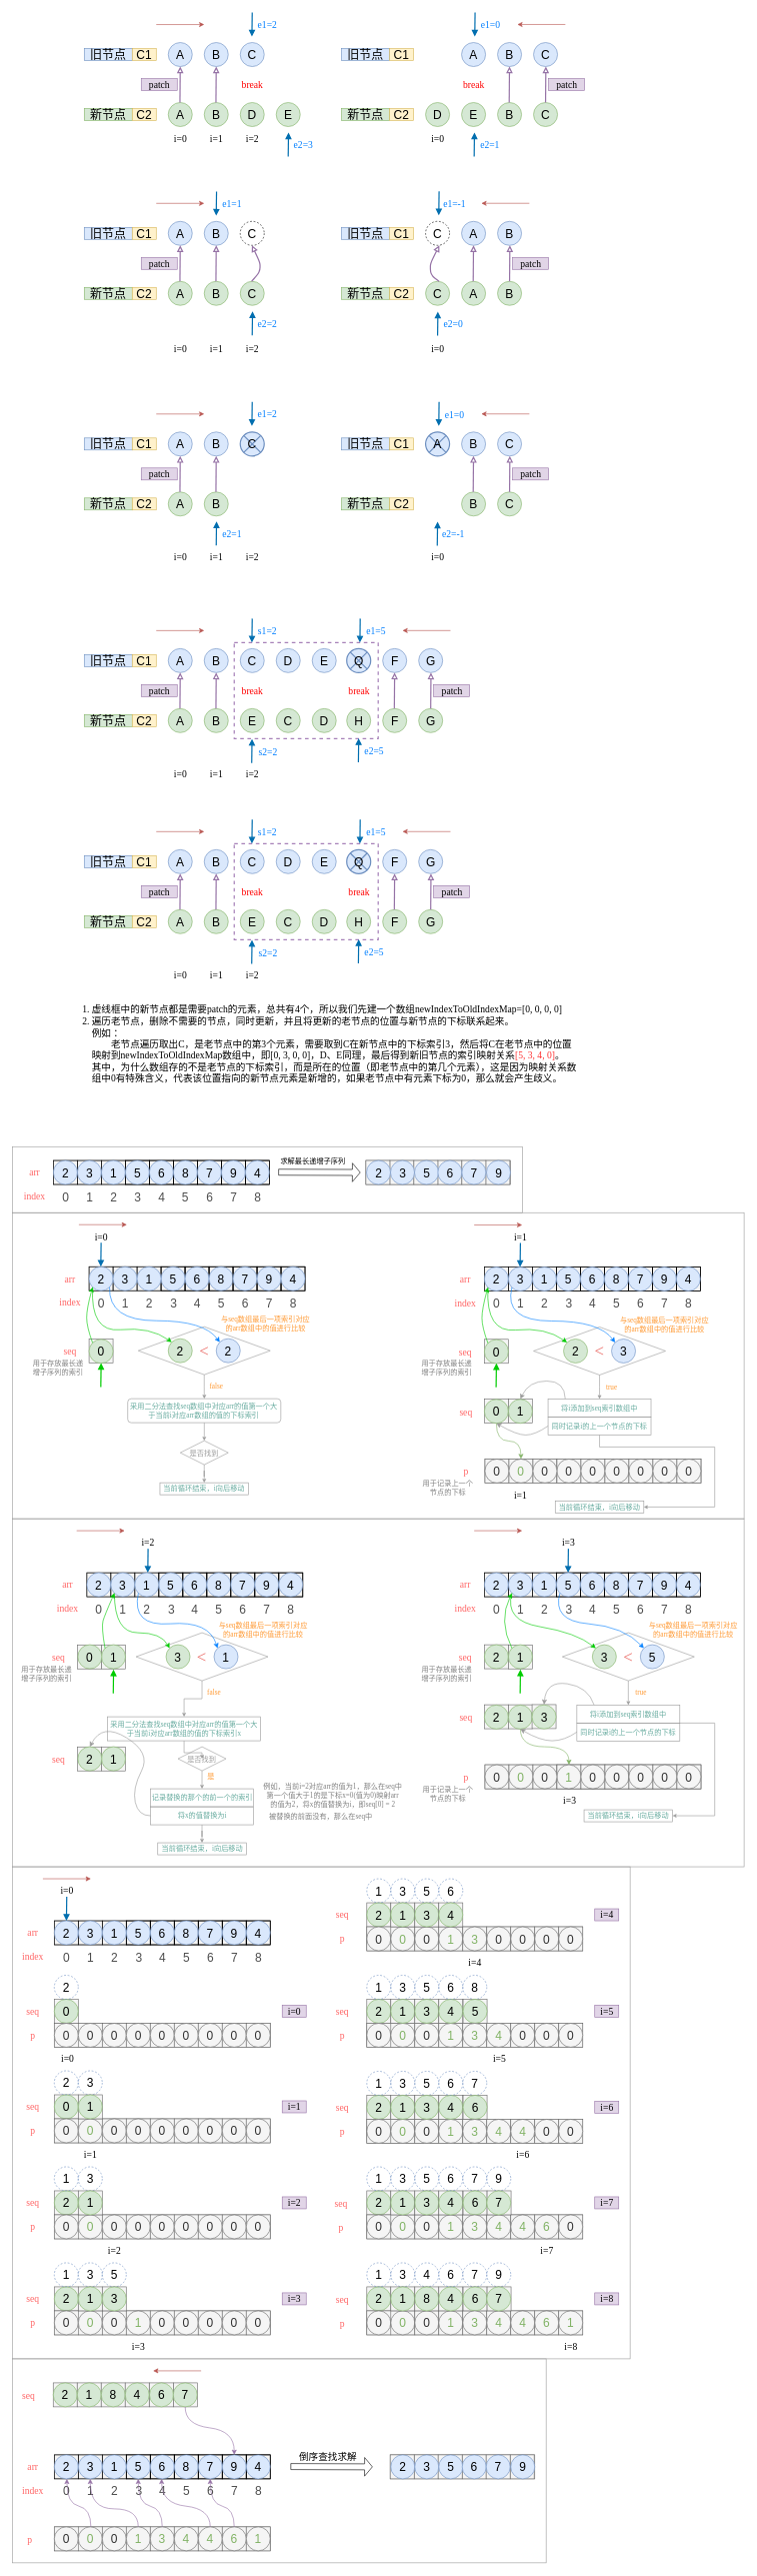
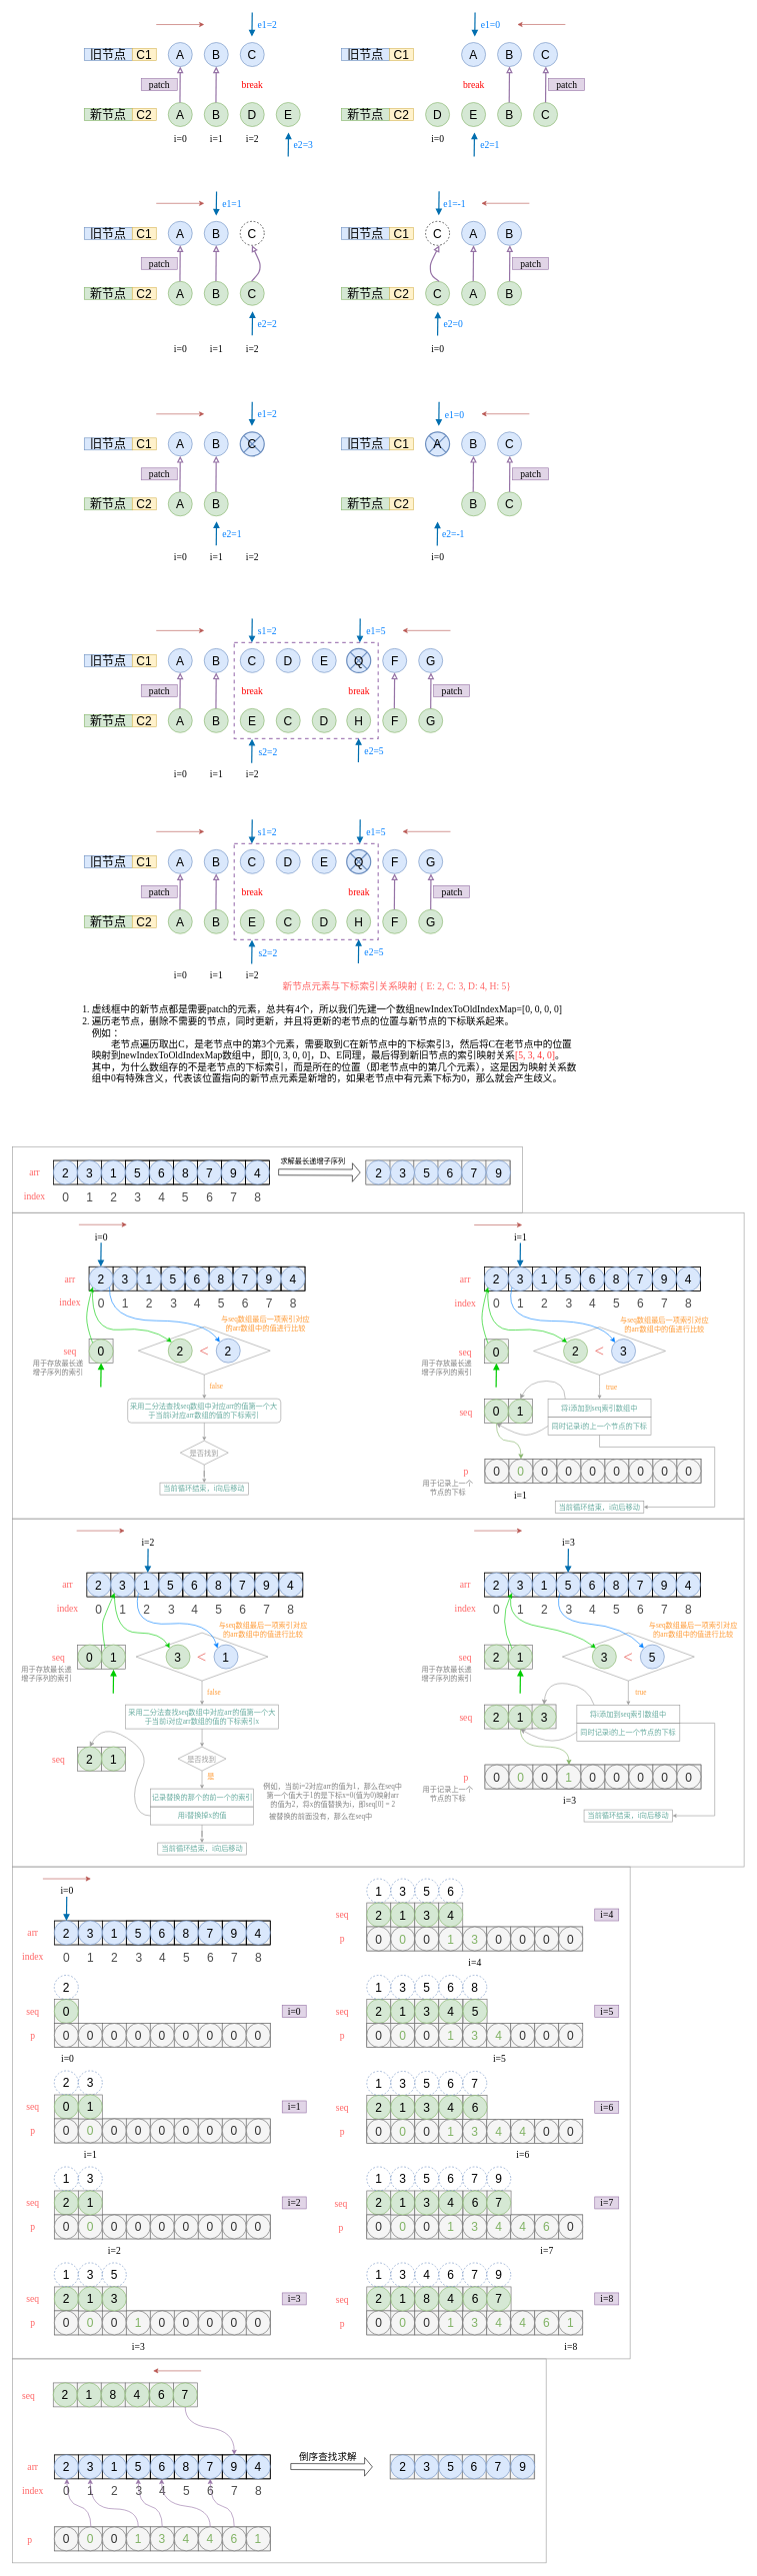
+ <mxCell id="236" value="新节点元素与下标索引关系映射 { E: 2, C: 3, D: 4, H: 5}" style="text;html=1;align=center;verticalAlign=middle;resizable=0;points=[];autosize=1;strokeColor=none;fontSize=16;fontFamily=Tahoma;fontColor=#FF6666;" parent="1" vertex="1"><mxGeometry x="457" y="1631" width="407" height="23" as="geometry" /></mxCell>
- <mxCell id="489" value="采用二分法查找seq数组中对应arr的值第一个大于当前i对应arr数组的值的下标索引x" style="rounded=0;whiteSpace=wrap;html=1;strokeWidth=1;fontFamily=Lucida Console;fontSize=12;align=center;fillColor=none;fontColor=#67AB9F;strokeColor=#999999;" vertex="1" parent="1"><mxGeometry x="178.69" y="2860" width="255.25" height="40" as="geometry" /></mxCell>
+ <mxCell id="489" value="采用二分法查找seq数组中对应arr的值第一个大于当前i对应arr数组的值的下标索引x" style="rounded=0;whiteSpace=wrap;html=1;strokeWidth=1;fontFamily=Lucida Console;fontSize=12;align=center;fillColor=none;fontColor=#67AB9F;strokeColor=#999999;" vertex="1" parent="1"><mxGeometry x="208.69" y="2840" width="255.25" height="40" as="geometry" /></mxCell>
- <mxCell id="500" value="将x的值替换为i" style="rounded=0;whiteSpace=wrap;html=1;strokeWidth=1;fontFamily=Lucida Console;fontSize=12;align=center;fillColor=none;fontColor=#67AB9F;strokeColor=#999999;" vertex="1" parent="1"><mxGeometry x="250.5" y="3010" width="171.63" height="30" as="geometry" /></mxCell>
+ <mxCell id="500" value="用i替换掉x的值" style="rounded=0;whiteSpace=wrap;html=1;strokeWidth=1;fontFamily=Lucida Console;fontSize=12;align=center;fillColor=none;fontColor=#67AB9F;strokeColor=#999999;" vertex="1" parent="1"><mxGeometry x="250.5" y="3010" width="171.63" height="30" as="geometry" /></mxCell>
